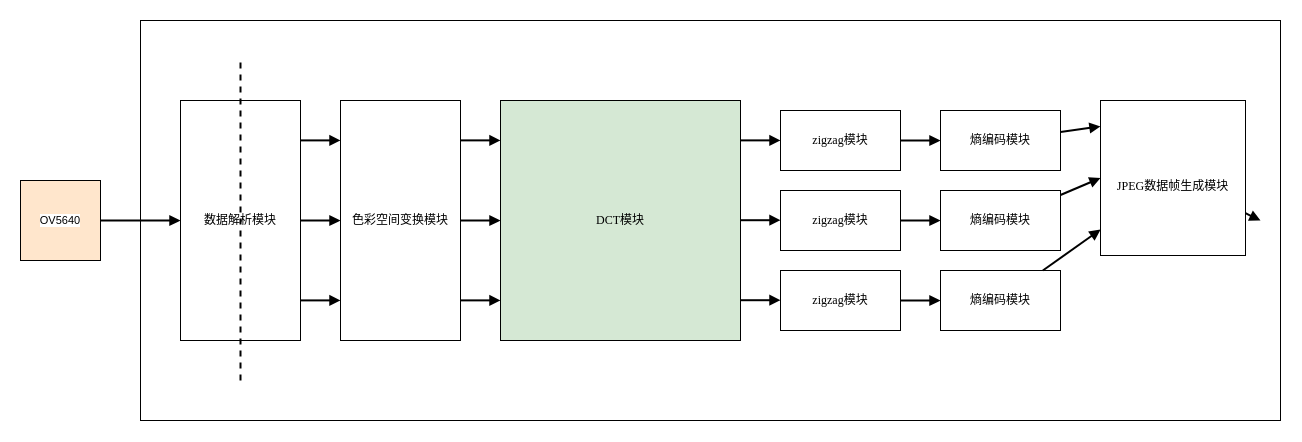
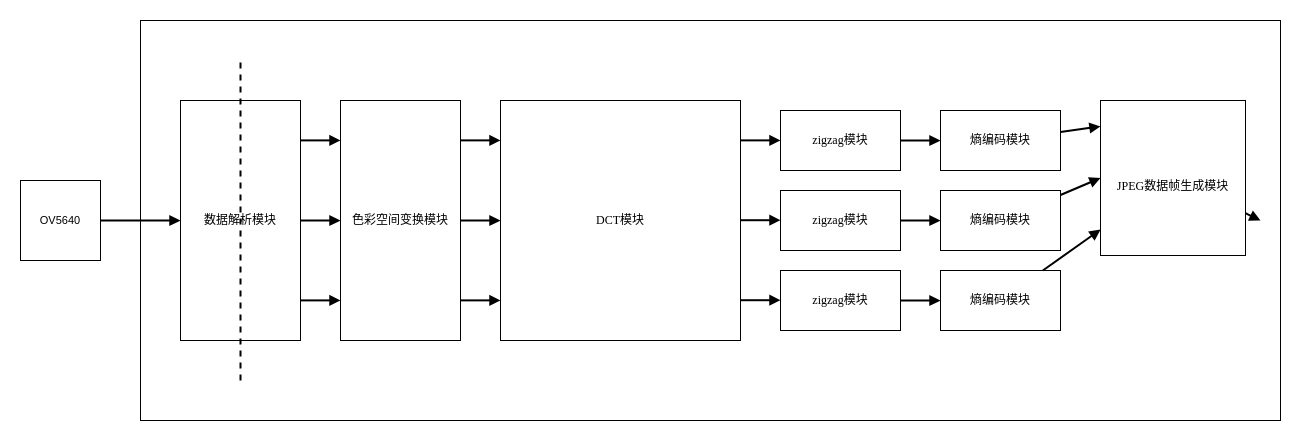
- <mxCell id="30" value="OV5640" style="whiteSpace=wrap;html=1;aspect=fixed;fontFamily=Helvetica;fontSize=11;fontColor=default;labelBackgroundColor=default;fillColor=#ffe6cc;" vertex="1" parent="1"><mxGeometry x="20" y="180" width="80" height="80" as="geometry" /></mxCell>
+ <mxCell id="30" value="OV5640" style="whiteSpace=wrap;html=1;aspect=fixed;fontFamily=Helvetica;fontSize=11;fontColor=default;labelBackgroundColor=default;" vertex="1" parent="1"><mxGeometry x="20" y="180" width="80" height="80" as="geometry" /></mxCell>
- <mxCell id="9" value="DCT模块" style="rounded=0;whiteSpace=wrap;html=1;fontFamily=sonti;fillColor=#d5e8d4;" vertex="1" parent="1"><mxGeometry x="500" y="100" width="240" height="240" as="geometry" /></mxCell>
+ <mxCell id="9" value="DCT模块" style="rounded=0;whiteSpace=wrap;html=1;fontFamily=sonti;" vertex="1" parent="1"><mxGeometry x="500" y="100" width="240" height="240" as="geometry" /></mxCell>
